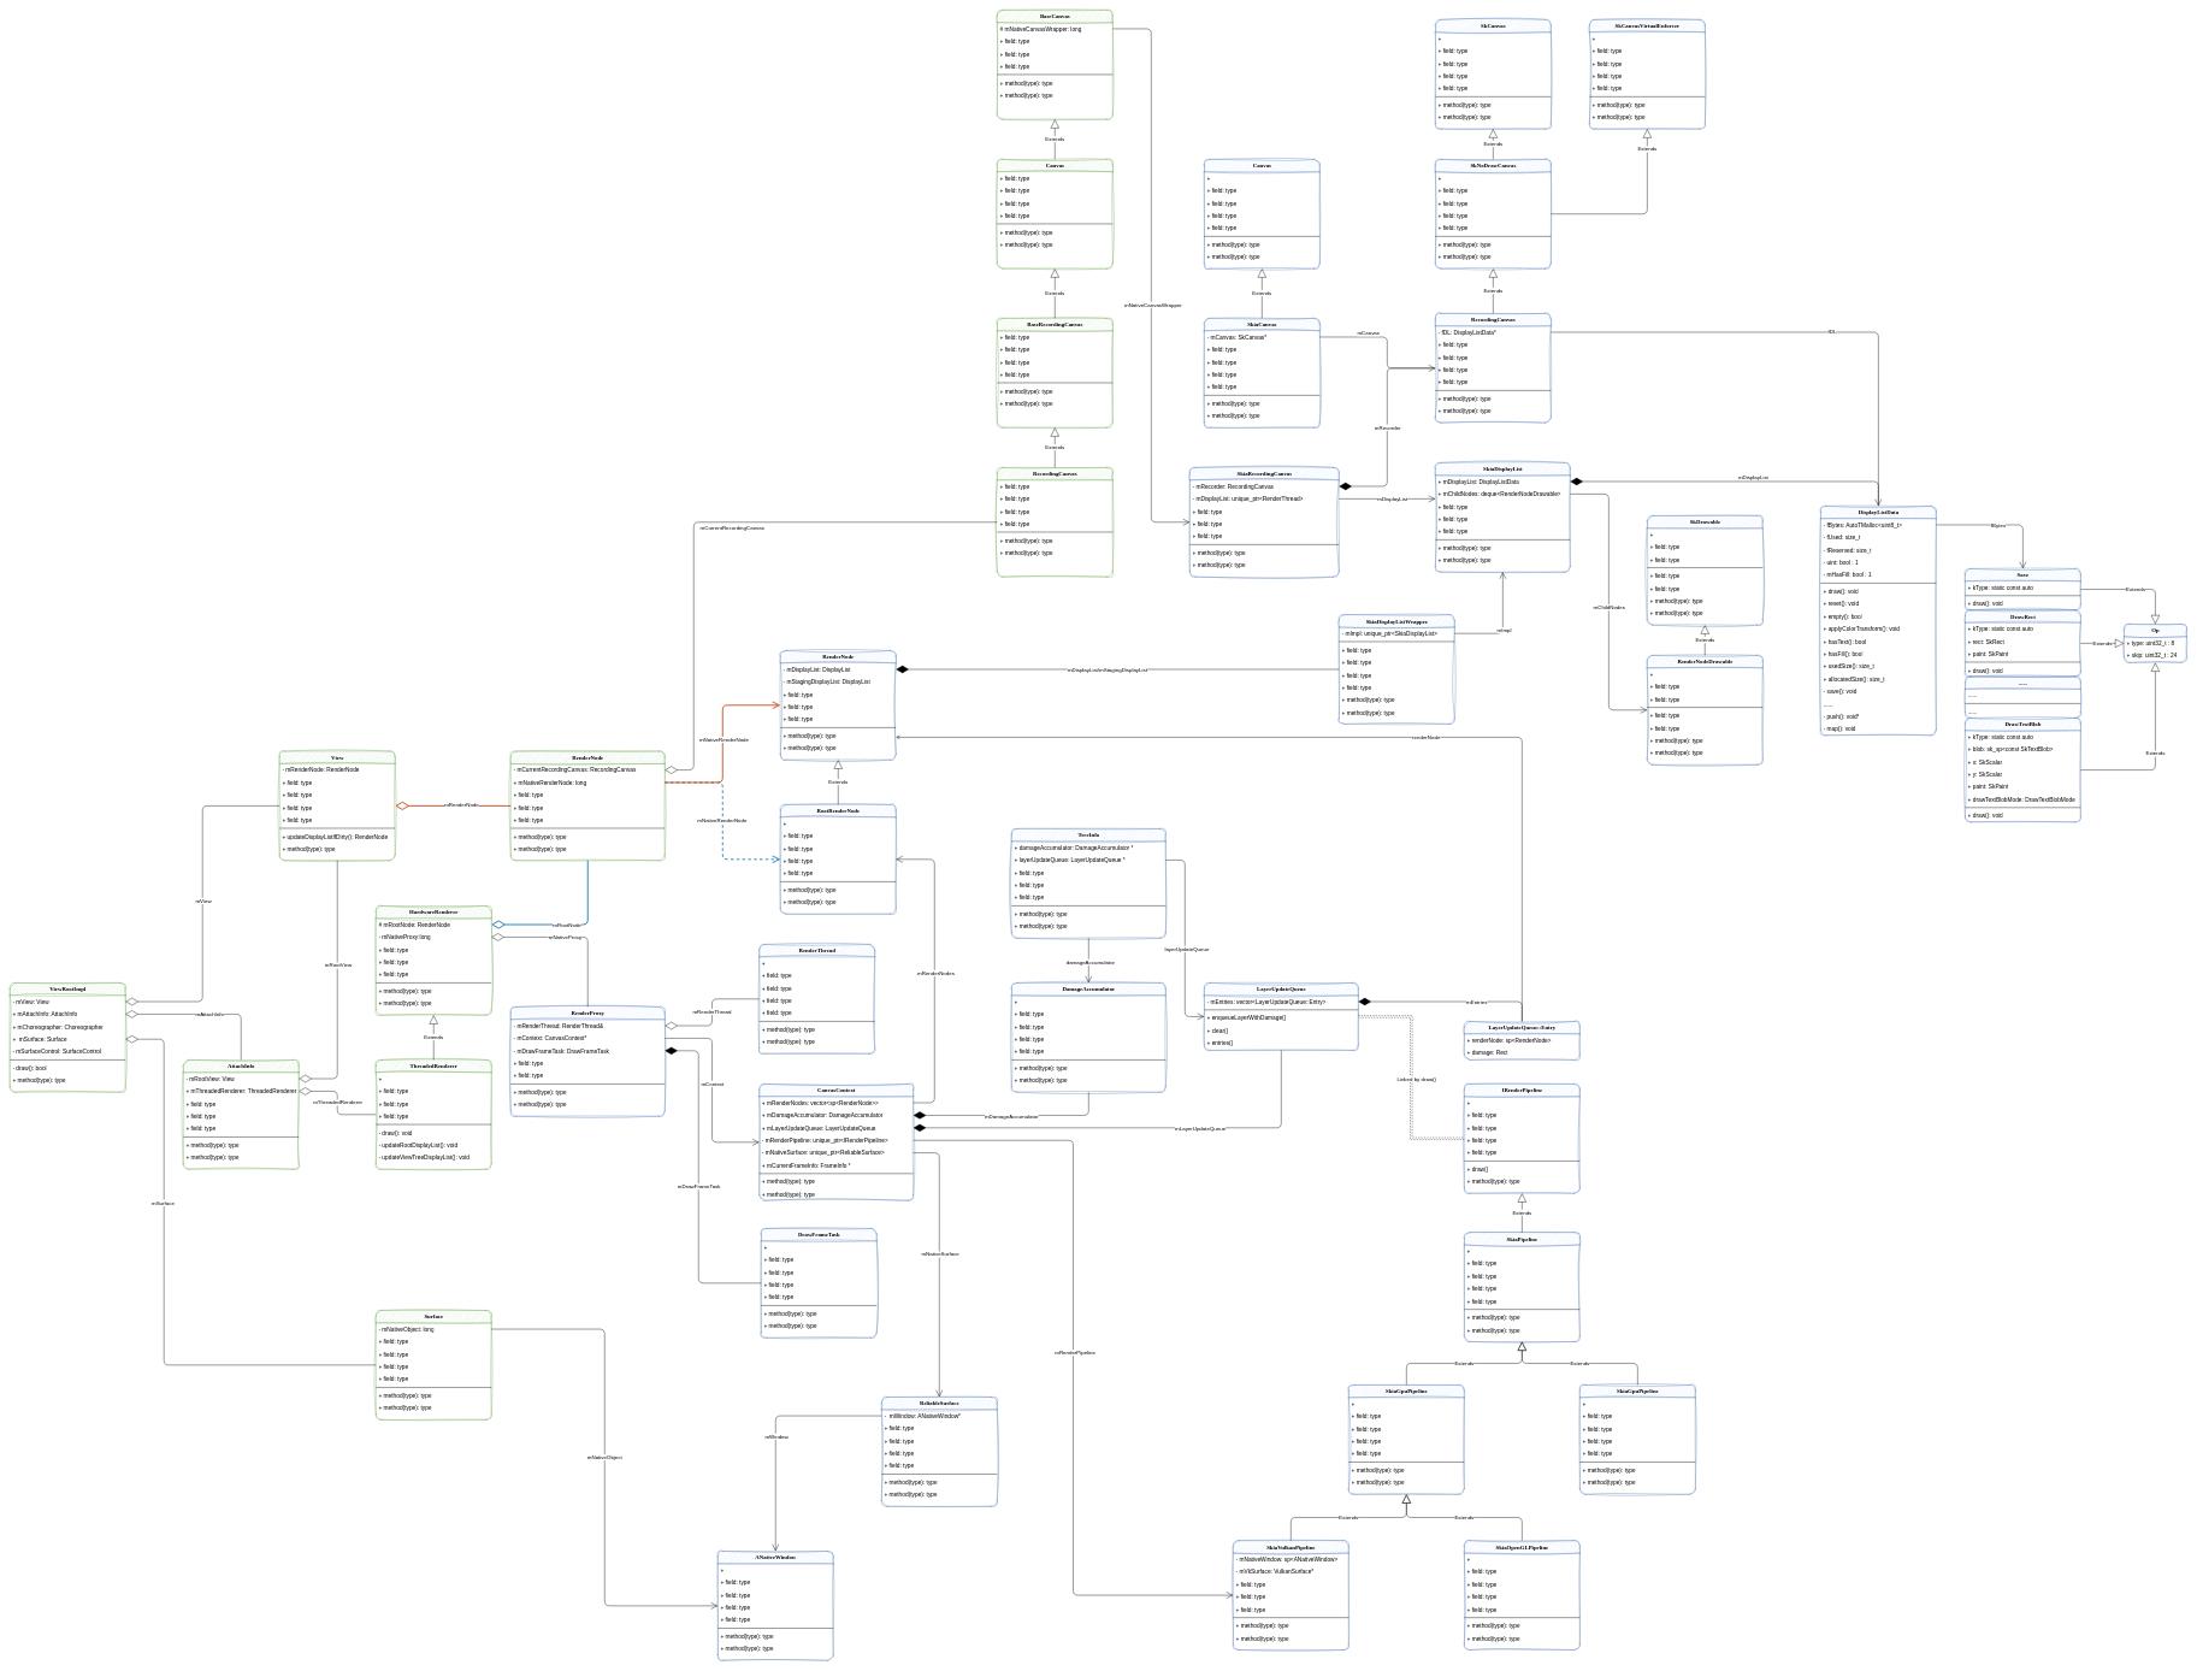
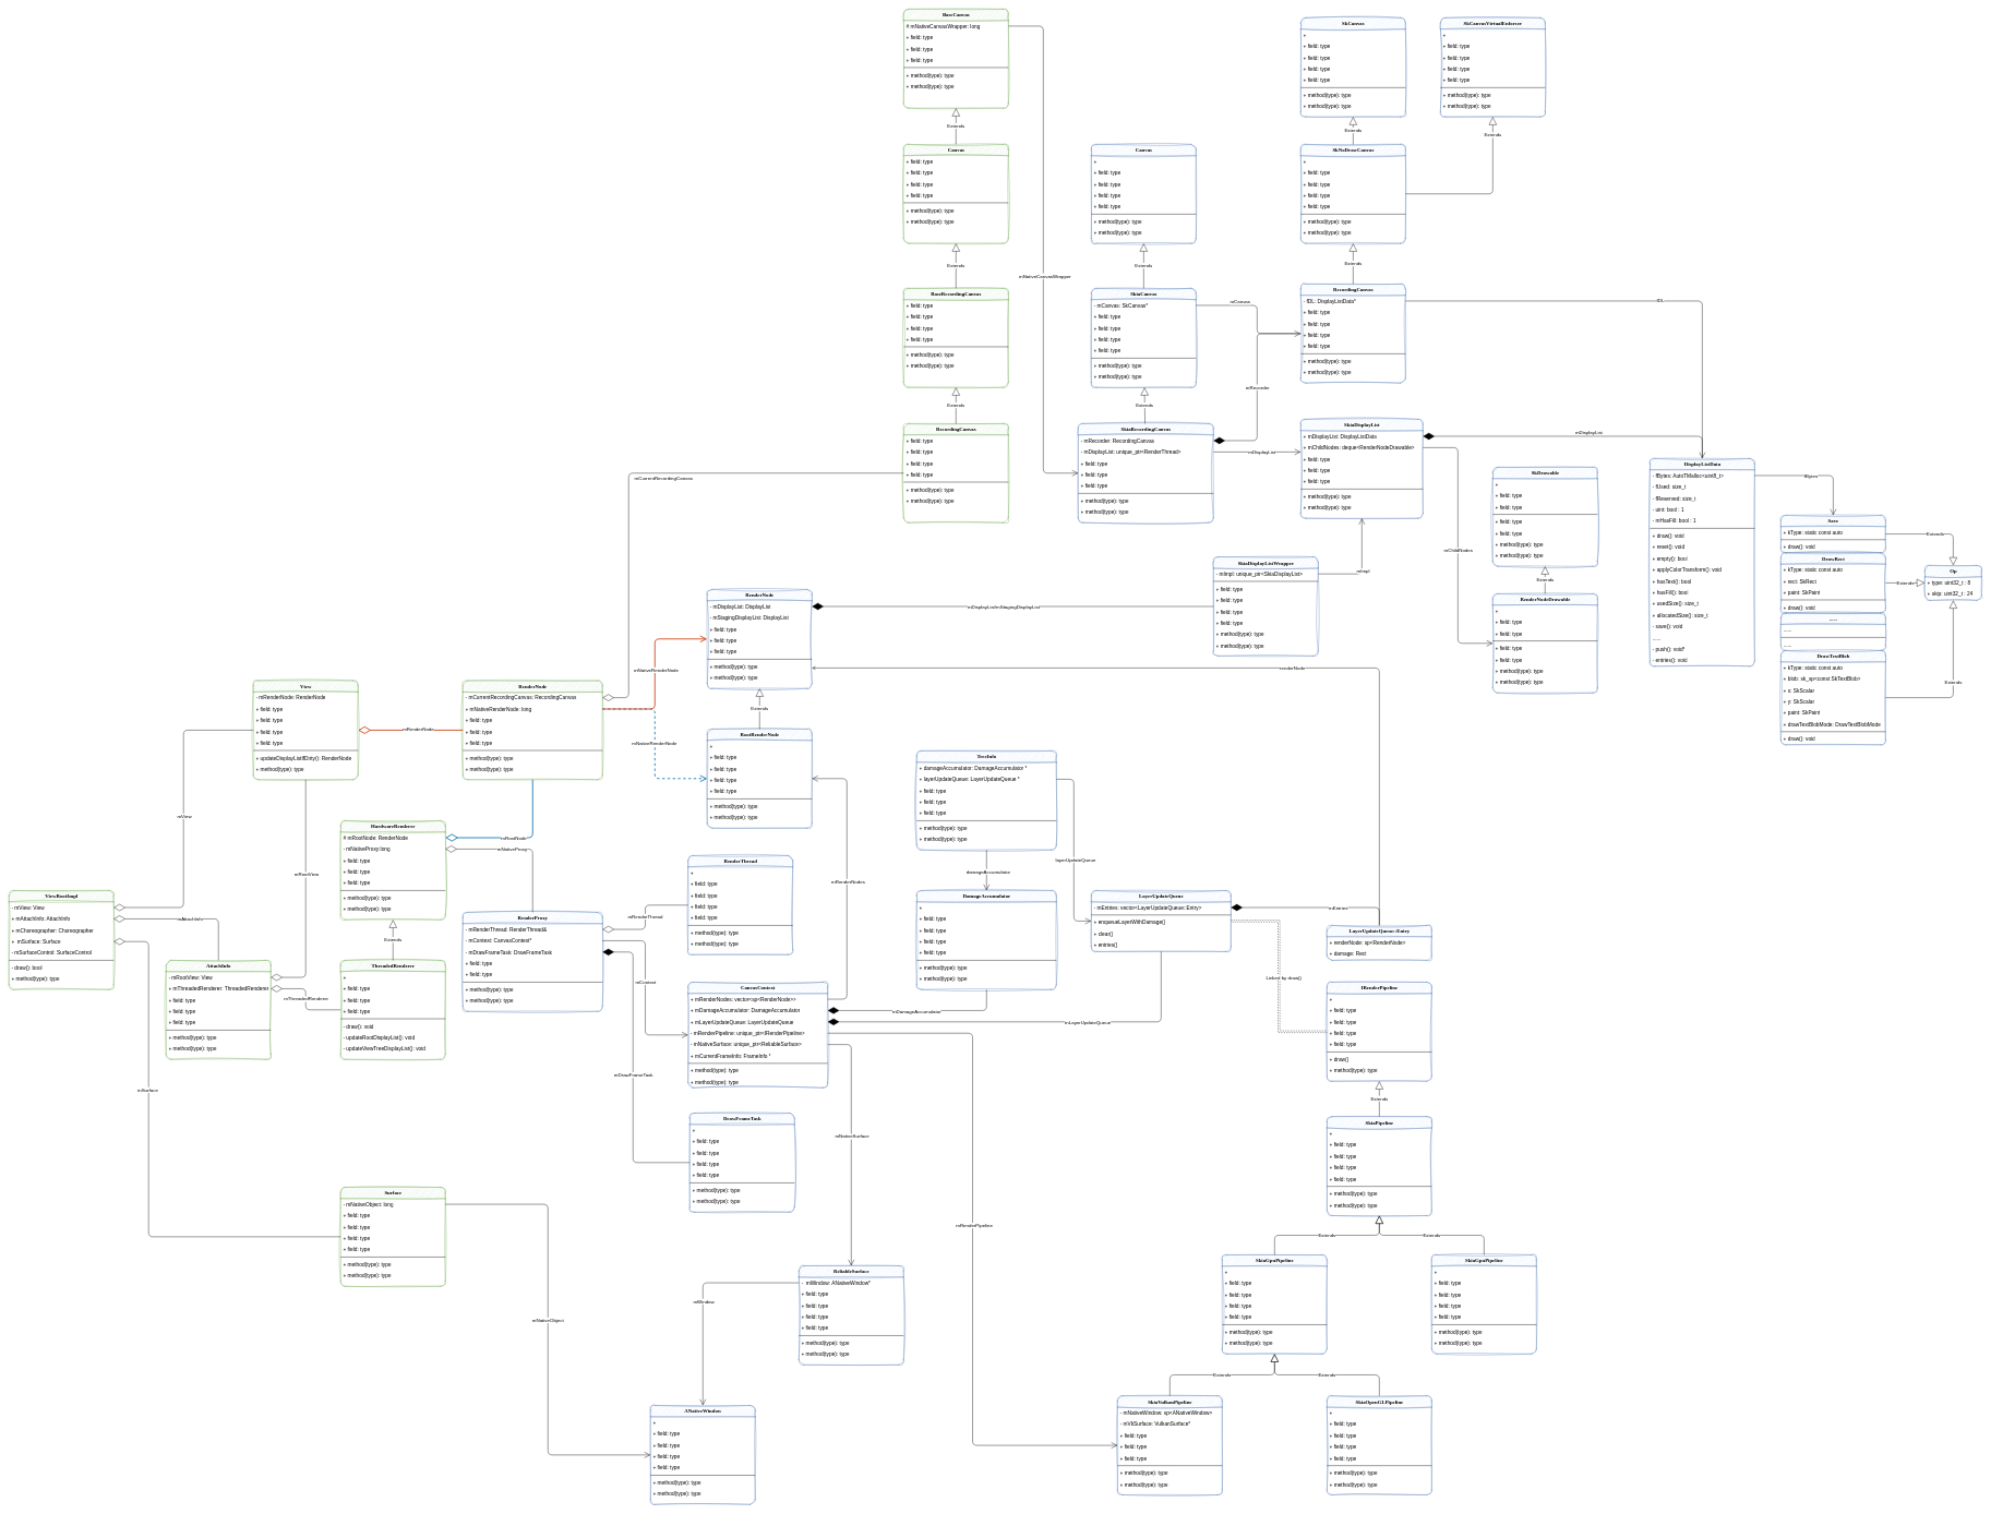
+ <mxCell id="291" value="Extends" style="endArrow=block;endSize=16;endFill=0;html=1;rounded=1;curved=0;" parent="1" source="262" target="271" edge="1"><mxGeometry width="160" relative="1" as="geometry"><mxPoint x="3200" y="700" as="sourcePoint" /><mxPoint x="3360" y="700" as="targetPoint" /></mxGeometry></mxCell>
- <mxCell id="374" value="- map(): void" style="text;strokeColor=none;fillColor=none;align=left;verticalAlign=top;spacingLeft=4;spacingRight=4;overflow=hidden;rotatable=0;points=[[0,0.5],[1,0.5]];portConstraint=eastwest;whiteSpace=wrap;html=1;" parent="356" vertex="1"><mxGeometry y="450" width="240" height="26" as="geometry" /></mxCell>
+ <mxCell id="374" value="- entries(): void" style="text;strokeColor=none;fillColor=none;align=left;verticalAlign=top;spacingLeft=4;spacingRight=4;overflow=hidden;rotatable=0;points=[[0,0.5],[1,0.5]];portConstraint=eastwest;whiteSpace=wrap;html=1;" parent="356" vertex="1"><mxGeometry y="450" width="240" height="26" as="geometry" /></mxCell>
